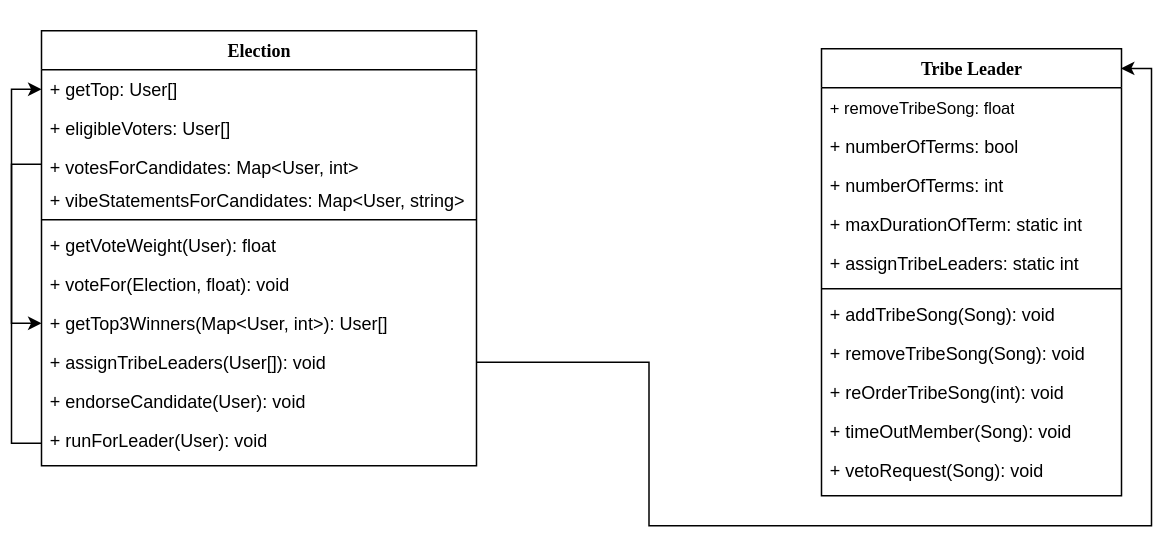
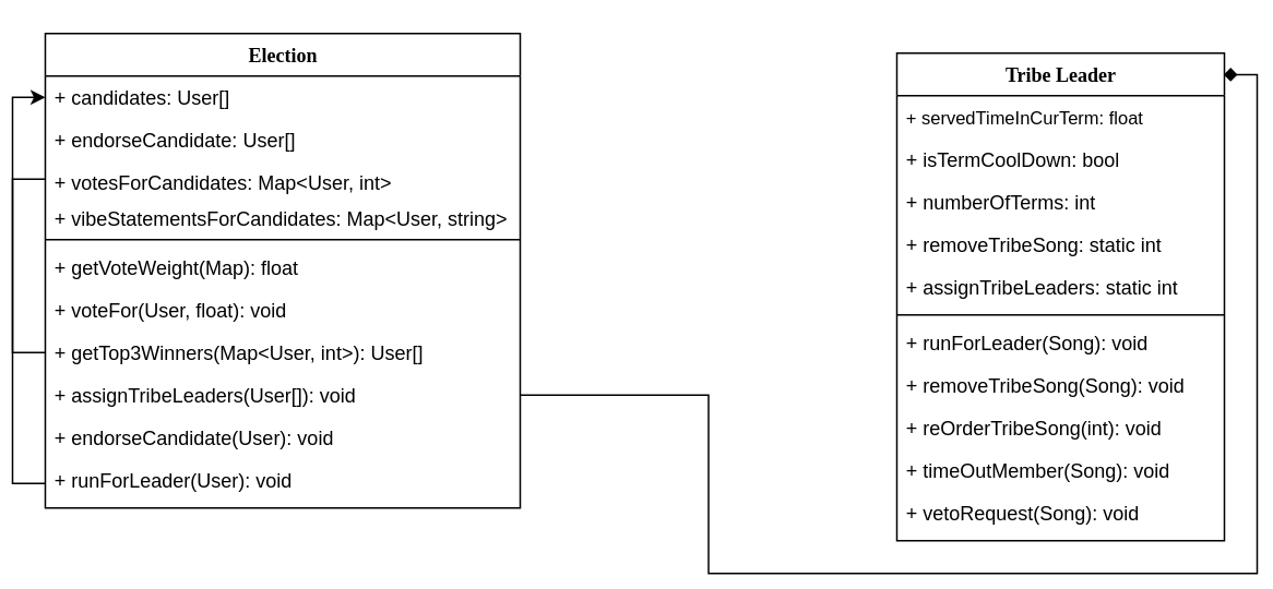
- <mxCell id="28" style="edgeStyle=orthogonalEdgeStyle;rounded=0;orthogonalLoop=1;jettySize=auto;html=1;entryX=0.998;entryY=0.044;entryDx=0;entryDy=0;entryPerimeter=0;" parent="1" source="24" target="2" edge="1"><mxGeometry relative="1" as="geometry" /></mxCell>
+ <mxCell id="28" style="edgeStyle=orthogonalEdgeStyle;rounded=0;orthogonalLoop=1;jettySize=auto;html=1;entryX=0.998;entryY=0.044;entryDx=0;entryDy=0;entryPerimeter=0;endArrow=diamond;" parent="1" source="24" target="2" edge="1"><mxGeometry relative="1" as="geometry" /></mxCell>
- <mxCell id="15" value="+ getTop: User[]" style="text;html=1;strokeColor=none;fillColor=none;align=left;verticalAlign=top;spacingLeft=4;spacingRight=4;whiteSpace=wrap;overflow=hidden;rotatable=0;points=[[0,0.5],[1,0.5]];portConstraint=eastwest;" parent="14" vertex="1"><mxGeometry y="26" width="290" height="26" as="geometry" /></mxCell>
+ <mxCell id="15" value="+ candidates: User[]" style="text;html=1;strokeColor=none;fillColor=none;align=left;verticalAlign=top;spacingLeft=4;spacingRight=4;whiteSpace=wrap;overflow=hidden;rotatable=0;points=[[0,0.5],[1,0.5]];portConstraint=eastwest;" parent="14" vertex="1"><mxGeometry y="26" width="290" height="26" as="geometry" /></mxCell>
- <mxCell id="3" value="&lt;font style=&quot;font-size: 11px;&quot;&gt;+ removeTribeSong: float&lt;/font&gt;" style="text;html=1;strokeColor=none;fillColor=none;align=left;verticalAlign=top;spacingLeft=4;spacingRight=4;whiteSpace=wrap;overflow=hidden;rotatable=0;points=[[0,0.5],[1,0.5]];portConstraint=eastwest;" parent="2" vertex="1"><mxGeometry y="26" width="200" height="26" as="geometry" /></mxCell>
+ <mxCell id="3" value="&lt;font style=&quot;font-size: 11px;&quot;&gt;+ servedTimeInCurTerm: float&lt;/font&gt;" style="text;html=1;strokeColor=none;fillColor=none;align=left;verticalAlign=top;spacingLeft=4;spacingRight=4;whiteSpace=wrap;overflow=hidden;rotatable=0;points=[[0,0.5],[1,0.5]];portConstraint=eastwest;" parent="2" vertex="1"><mxGeometry y="26" width="200" height="26" as="geometry" /></mxCell>
- <mxCell id="16" value="+ eligibleVoters: User[]" style="text;html=1;strokeColor=none;fillColor=none;align=left;verticalAlign=top;spacingLeft=4;spacingRight=4;whiteSpace=wrap;overflow=hidden;rotatable=0;points=[[0,0.5],[1,0.5]];portConstraint=eastwest;" parent="14" vertex="1"><mxGeometry y="52" width="290" height="26" as="geometry" /></mxCell>
+ <mxCell id="16" value="+ endorseCandidate: User[]" style="text;html=1;strokeColor=none;fillColor=none;align=left;verticalAlign=top;spacingLeft=4;spacingRight=4;whiteSpace=wrap;overflow=hidden;rotatable=0;points=[[0,0.5],[1,0.5]];portConstraint=eastwest;" parent="14" vertex="1"><mxGeometry y="52" width="290" height="26" as="geometry" /></mxCell>
- <mxCell id="4" value="+ numberOfTerms: bool" style="text;html=1;strokeColor=none;fillColor=none;align=left;verticalAlign=top;spacingLeft=4;spacingRight=4;whiteSpace=wrap;overflow=hidden;rotatable=0;points=[[0,0.5],[1,0.5]];portConstraint=eastwest;" parent="2" vertex="1"><mxGeometry y="52" width="200" height="26" as="geometry" /></mxCell>
+ <mxCell id="4" value="+ isTermCoolDown: bool" style="text;html=1;strokeColor=none;fillColor=none;align=left;verticalAlign=top;spacingLeft=4;spacingRight=4;whiteSpace=wrap;overflow=hidden;rotatable=0;points=[[0,0.5],[1,0.5]];portConstraint=eastwest;" parent="2" vertex="1"><mxGeometry y="52" width="200" height="26" as="geometry" /></mxCell>
- <mxCell id="6" value="&lt;font style=&quot;font-size: 12px;&quot;&gt;+ maxDurationOfTerm: static int&lt;/font&gt;" style="text;html=1;strokeColor=none;fillColor=none;align=left;verticalAlign=top;spacingLeft=4;spacingRight=4;whiteSpace=wrap;overflow=hidden;rotatable=0;points=[[0,0.5],[1,0.5]];portConstraint=eastwest;" parent="2" vertex="1"><mxGeometry y="104" width="200" height="26" as="geometry" /></mxCell>
+ <mxCell id="6" value="&lt;font style=&quot;font-size: 12px;&quot;&gt;+ removeTribeSong: static int&lt;/font&gt;" style="text;html=1;strokeColor=none;fillColor=none;align=left;verticalAlign=top;spacingLeft=4;spacingRight=4;whiteSpace=wrap;overflow=hidden;rotatable=0;points=[[0,0.5],[1,0.5]];portConstraint=eastwest;" parent="2" vertex="1"><mxGeometry y="104" width="200" height="26" as="geometry" /></mxCell>
- <mxCell id="20" value="+ getVoteWeight(User): float" style="text;html=1;strokeColor=none;fillColor=none;align=left;verticalAlign=top;spacingLeft=4;spacingRight=4;whiteSpace=wrap;overflow=hidden;rotatable=0;points=[[0,0.5],[1,0.5]];portConstraint=eastwest;" parent="14" vertex="1"><mxGeometry y="130" width="290" height="26" as="geometry" /></mxCell>
+ <mxCell id="20" value="+ getVoteWeight(Map): float" style="text;html=1;strokeColor=none;fillColor=none;align=left;verticalAlign=top;spacingLeft=4;spacingRight=4;whiteSpace=wrap;overflow=hidden;rotatable=0;points=[[0,0.5],[1,0.5]];portConstraint=eastwest;" parent="14" vertex="1"><mxGeometry y="130" width="290" height="26" as="geometry" /></mxCell>
- <mxCell id="21" value="+ voteFor(Election, float): void" style="text;html=1;strokeColor=none;fillColor=none;align=left;verticalAlign=top;spacingLeft=4;spacingRight=4;whiteSpace=wrap;overflow=hidden;rotatable=0;points=[[0,0.5],[1,0.5]];portConstraint=eastwest;" parent="14" vertex="1"><mxGeometry y="156" width="290" height="26" as="geometry" /></mxCell>
+ <mxCell id="21" value="+ voteFor(User, float): void" style="text;html=1;strokeColor=none;fillColor=none;align=left;verticalAlign=top;spacingLeft=4;spacingRight=4;whiteSpace=wrap;overflow=hidden;rotatable=0;points=[[0,0.5],[1,0.5]];portConstraint=eastwest;" parent="14" vertex="1"><mxGeometry y="156" width="290" height="26" as="geometry" /></mxCell>
- <mxCell id="9" value="+ addTribeSong(Song): void" style="text;html=1;strokeColor=none;fillColor=none;align=left;verticalAlign=top;spacingLeft=4;spacingRight=4;whiteSpace=wrap;overflow=hidden;rotatable=0;points=[[0,0.5],[1,0.5]];portConstraint=eastwest;" parent="2" vertex="1"><mxGeometry y="164" width="200" height="26" as="geometry" /></mxCell>
+ <mxCell id="9" value="+ runForLeader(Song): void" style="text;html=1;strokeColor=none;fillColor=none;align=left;verticalAlign=top;spacingLeft=4;spacingRight=4;whiteSpace=wrap;overflow=hidden;rotatable=0;points=[[0,0.5],[1,0.5]];portConstraint=eastwest;" parent="2" vertex="1"><mxGeometry y="164" width="200" height="26" as="geometry" /></mxCell>
- <mxCell id="22" style="edgeStyle=orthogonalEdgeStyle;rounded=0;orthogonalLoop=1;jettySize=auto;html=1;entryX=0;entryY=0.5;entryDx=0;entryDy=0;exitX=0;exitY=0.5;exitDx=0;exitDy=0;" parent="14" source="17" target="23" edge="1"><mxGeometry relative="1" as="geometry" /></mxCell>
+ <mxCell id="22" style="edgeStyle=orthogonalEdgeStyle;rounded=0;orthogonalLoop=1;jettySize=auto;html=1;entryX=0;entryY=0.5;entryDx=0;entryDy=0;exitX=0;exitY=0.5;exitDx=0;exitDy=0;endArrow=none;" parent="14" source="17" target="23" edge="1"><mxGeometry relative="1" as="geometry" /></mxCell>
